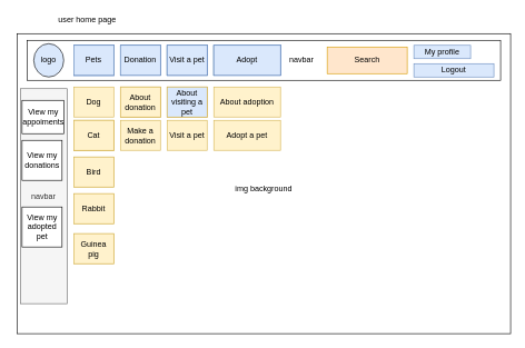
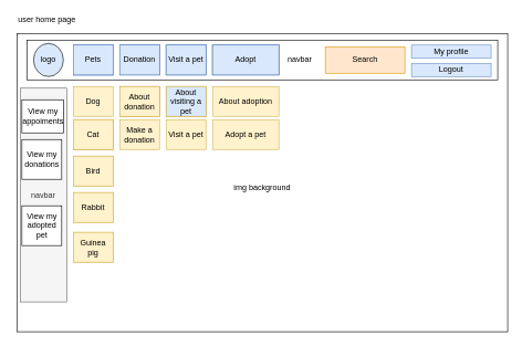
- <mxCell id="68" value="user home page" style="text;html=1;align=center;verticalAlign=middle;resizable=0;points=[];autosize=1;strokeColor=none;" parent="1" vertex="1"><mxGeometry x="80" y="20" width="100" height="20" as="geometry" /></mxCell>
+ <mxCell id="68" value="user home page" style="text;html=1;align=center;verticalAlign=middle;resizable=0;points=[];autosize=1;strokeColor=none;" parent="1" vertex="1"><mxGeometry x="20" width="100" height="20" as="geometry" y="20" /></mxCell>
- <mxCell id="6" value="My profile" style="rounded=0;whiteSpace=wrap;html=1;fillColor=#dae8fc;strokeColor=#6c8ebf;" parent="1" vertex="1"><mxGeometry x="620" y="67.5" width="85" height="20" as="geometry" /></mxCell>
+ <mxCell id="6" value="My profile" style="rounded=0;whiteSpace=wrap;html=1;fillColor=#dae8fc;strokeColor=#6c8ebf;" parent="1" vertex="1"><mxGeometry x="620" y="67.5" width="120" height="20" as="geometry" /></mxCell>
